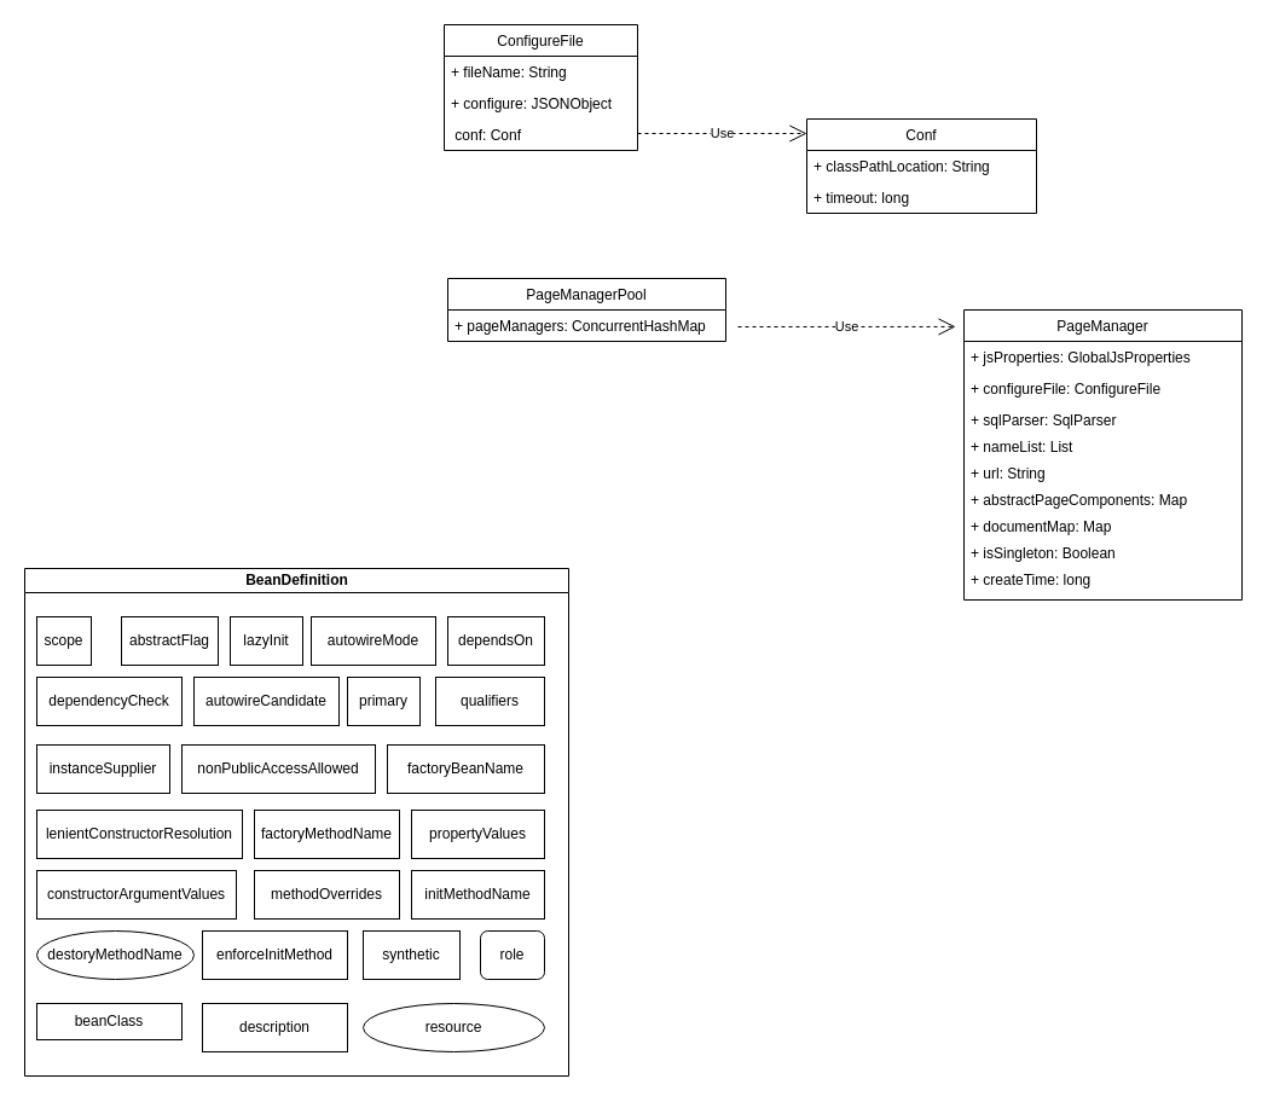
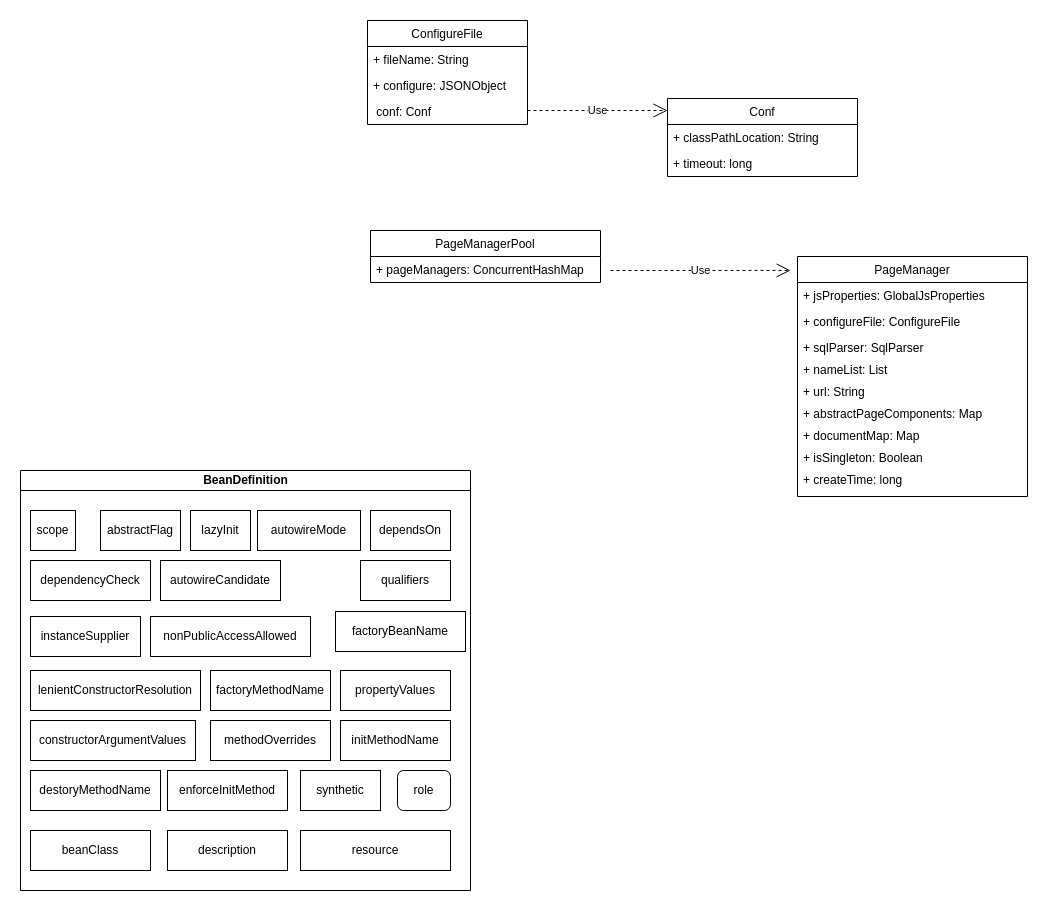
- <mxCell id="28" value="primary" style="whiteSpace=wrap;html=1;treeFolding=1;treeMoving=1;newEdgeStyle={&quot;edgeStyle&quot;:&quot;elbowEdgeStyle&quot;,&quot;startArrow&quot;:&quot;none&quot;,&quot;endArrow&quot;:&quot;none&quot;};" vertex="1" parent="23"><mxGeometry x="267" y="90" width="60" height="40" as="geometry" /></mxCell>
- <mxCell id="31" value="factoryBeanName" style="whiteSpace=wrap;html=1;treeFolding=1;treeMoving=1;newEdgeStyle={&quot;edgeStyle&quot;:&quot;elbowEdgeStyle&quot;,&quot;startArrow&quot;:&quot;none&quot;,&quot;endArrow&quot;:&quot;none&quot;};" vertex="1" parent="23"><mxGeometry x="300" y="146" width="130" height="40" as="geometry" /></mxCell>
+ <mxCell id="31" value="factoryBeanName" style="whiteSpace=wrap;html=1;treeFolding=1;treeMoving=1;newEdgeStyle={&quot;edgeStyle&quot;:&quot;elbowEdgeStyle&quot;,&quot;startArrow&quot;:&quot;none&quot;,&quot;endArrow&quot;:&quot;none&quot;};" vertex="1" parent="23"><mxGeometry x="315" y="141" width="130" height="40" as="geometry" /></mxCell>
- <mxCell id="43" value="destoryMethodName" style="ellipse;whiteSpace=wrap;html=1;treeFolding=1;treeMoving=1;newEdgeStyle={&quot;edgeStyle&quot;:&quot;elbowEdgeStyle&quot;,&quot;startArrow&quot;:&quot;none&quot;,&quot;endArrow&quot;:&quot;none&quot;};" vertex="1" parent="23"><mxGeometry x="10" y="300" width="130" height="40" as="geometry" /></mxCell>
+ <mxCell id="43" value="destoryMethodName" style="whiteSpace=wrap;html=1;treeFolding=1;treeMoving=1;newEdgeStyle={&quot;edgeStyle&quot;:&quot;elbowEdgeStyle&quot;,&quot;startArrow&quot;:&quot;none&quot;,&quot;endArrow&quot;:&quot;none&quot;};" vertex="1" parent="23"><mxGeometry x="10" y="300" width="130" height="40" as="geometry" /></mxCell>
- <mxCell id="37" value="beanClass" style="whiteSpace=wrap;html=1;treeFolding=1;treeMoving=1;newEdgeStyle={&quot;edgeStyle&quot;:&quot;elbowEdgeStyle&quot;,&quot;startArrow&quot;:&quot;none&quot;,&quot;endArrow&quot;:&quot;none&quot;};" vertex="1" parent="23"><mxGeometry x="10" y="360" width="120" height="30" as="geometry" /></mxCell>
+ <mxCell id="37" value="beanClass" style="whiteSpace=wrap;html=1;treeFolding=1;treeMoving=1;newEdgeStyle={&quot;edgeStyle&quot;:&quot;elbowEdgeStyle&quot;,&quot;startArrow&quot;:&quot;none&quot;,&quot;endArrow&quot;:&quot;none&quot;};" vertex="1" parent="23"><mxGeometry x="10" y="360" width="120" height="40" as="geometry" /></mxCell>
- <mxCell id="48" value="resource" style="ellipse;whiteSpace=wrap;html=1;treeFolding=1;treeMoving=1;newEdgeStyle={&quot;edgeStyle&quot;:&quot;elbowEdgeStyle&quot;,&quot;startArrow&quot;:&quot;none&quot;,&quot;endArrow&quot;:&quot;none&quot;};" vertex="1" parent="23"><mxGeometry x="280" y="360" width="150" height="40" as="geometry" /></mxCell>
+ <mxCell id="48" value="resource" style="whiteSpace=wrap;html=1;treeFolding=1;treeMoving=1;newEdgeStyle={&quot;edgeStyle&quot;:&quot;elbowEdgeStyle&quot;,&quot;startArrow&quot;:&quot;none&quot;,&quot;endArrow&quot;:&quot;none&quot;};" vertex="1" parent="23"><mxGeometry x="280" y="360" width="150" height="40" as="geometry" /></mxCell>
